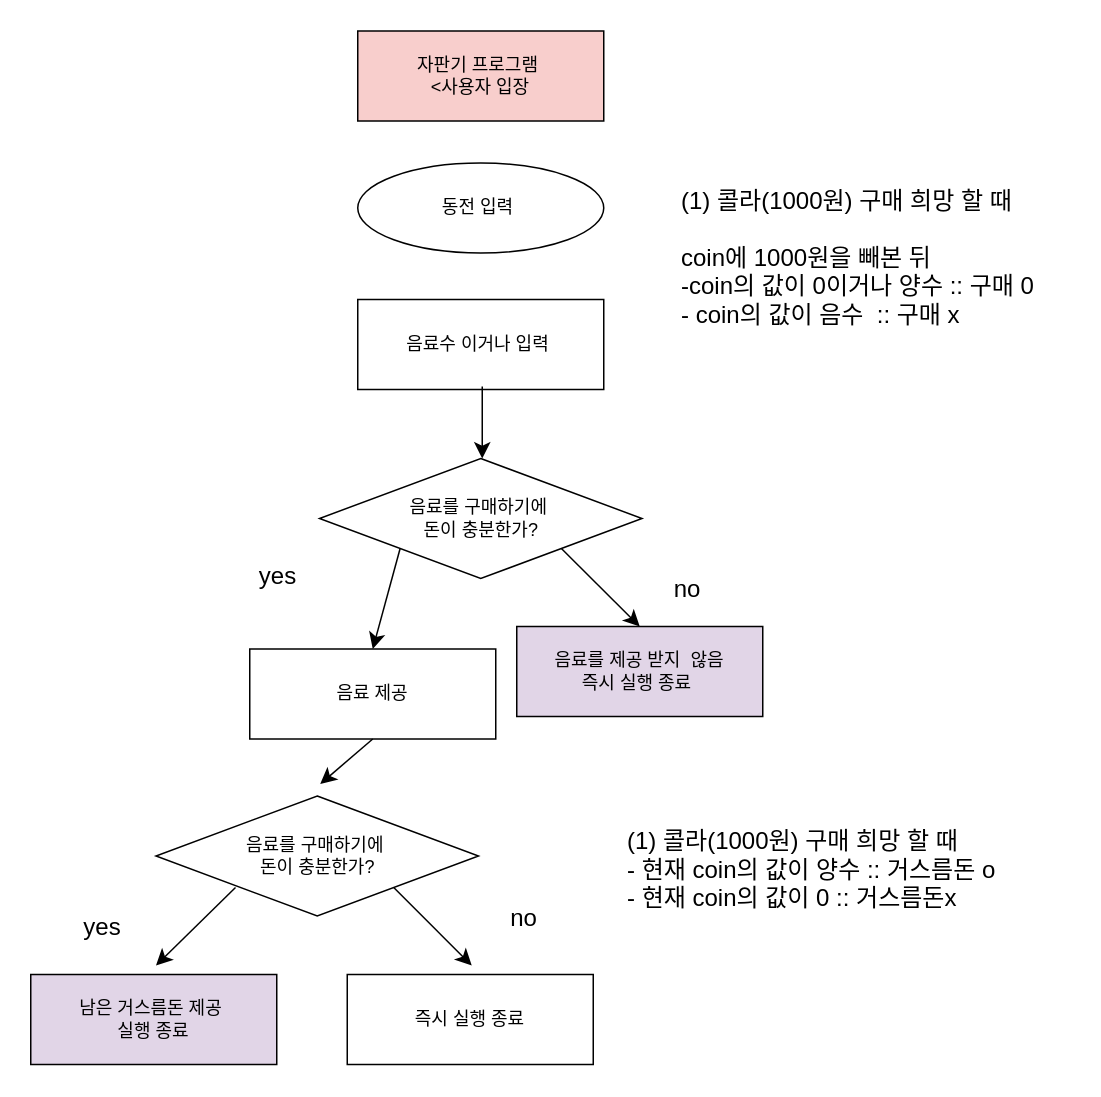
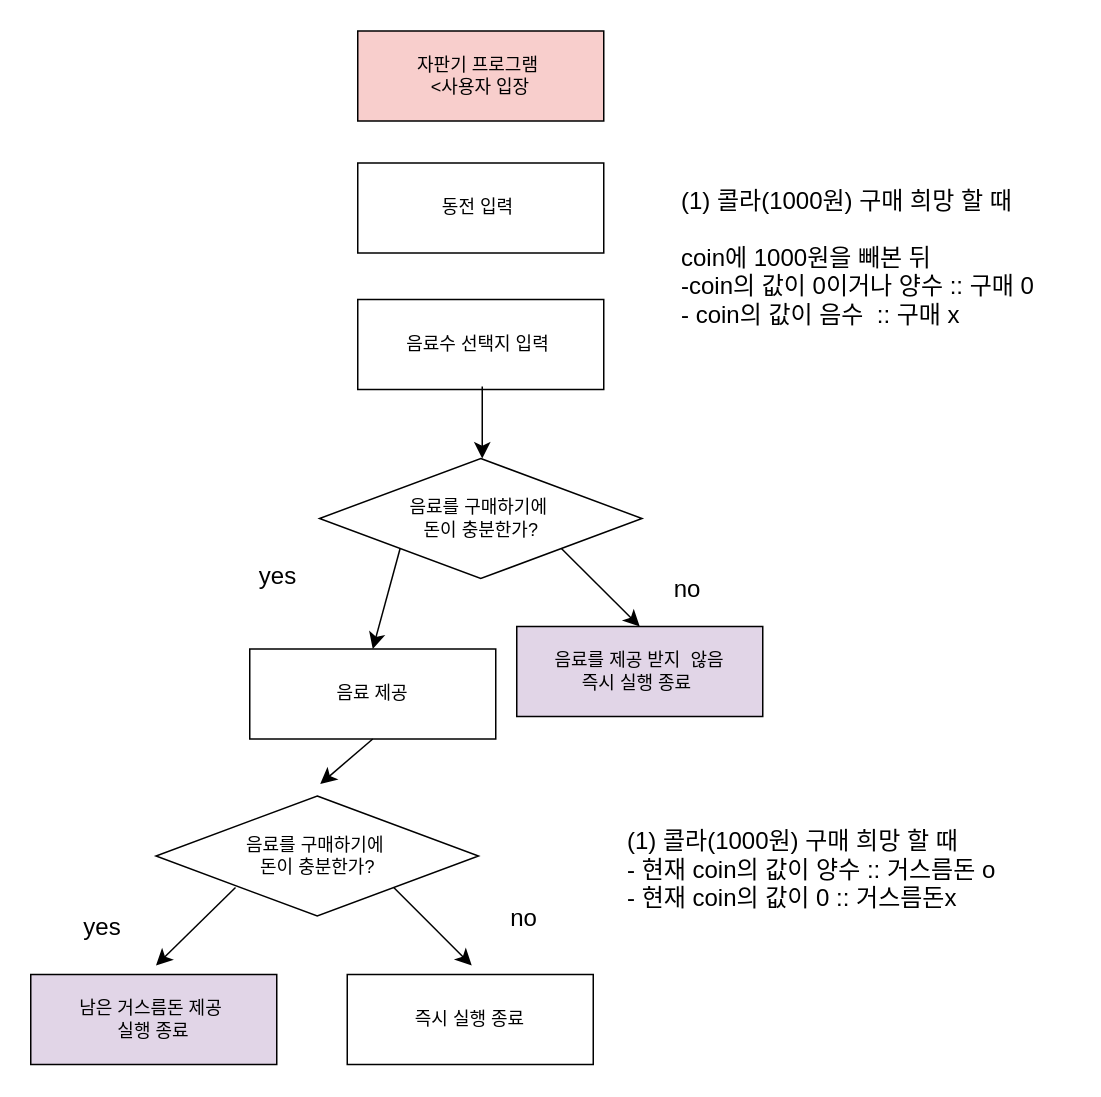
- <mxCell id="3" value="동전 입력&amp;nbsp;" style="ellipse;whiteSpace=wrap;html=1;" vertex="1" parent="1"><mxGeometry x="238" y="108" width="164" height="60" as="geometry" /></mxCell>
+ <mxCell id="3" value="동전 입력&amp;nbsp;" style="rounded=0;whiteSpace=wrap;html=1;" vertex="1" parent="1"><mxGeometry x="238" y="108" width="164" height="60" as="geometry" /></mxCell>
- <mxCell id="4" value="음료수 이거나 입력&amp;nbsp;" style="rounded=0;whiteSpace=wrap;html=1;" vertex="1" parent="1"><mxGeometry x="238" y="199" width="164" height="60" as="geometry" /></mxCell>
+ <mxCell id="4" value="음료수 선택지 입력&amp;nbsp;" style="rounded=0;whiteSpace=wrap;html=1;" vertex="1" parent="1"><mxGeometry x="238" y="199" width="164" height="60" as="geometry" /></mxCell>
